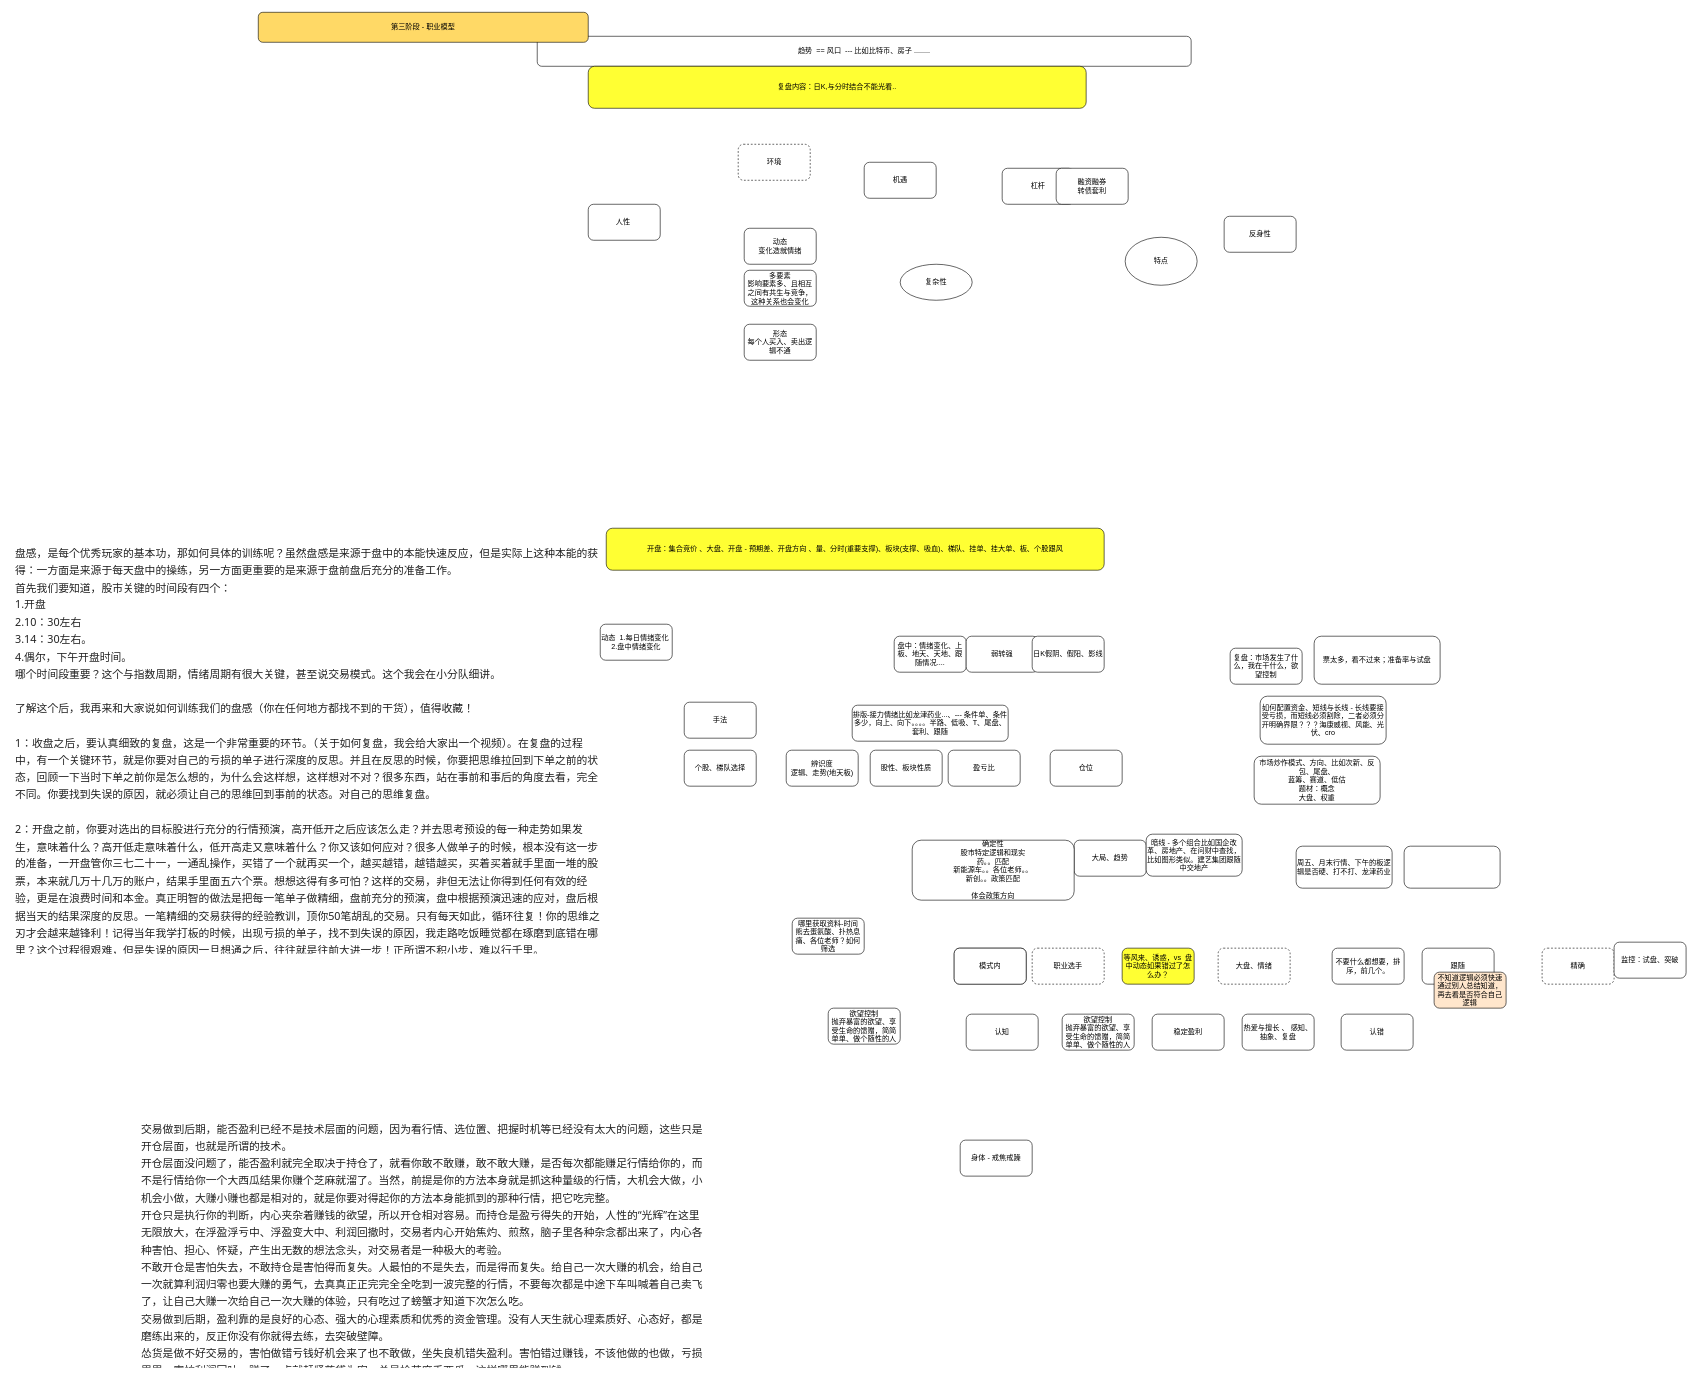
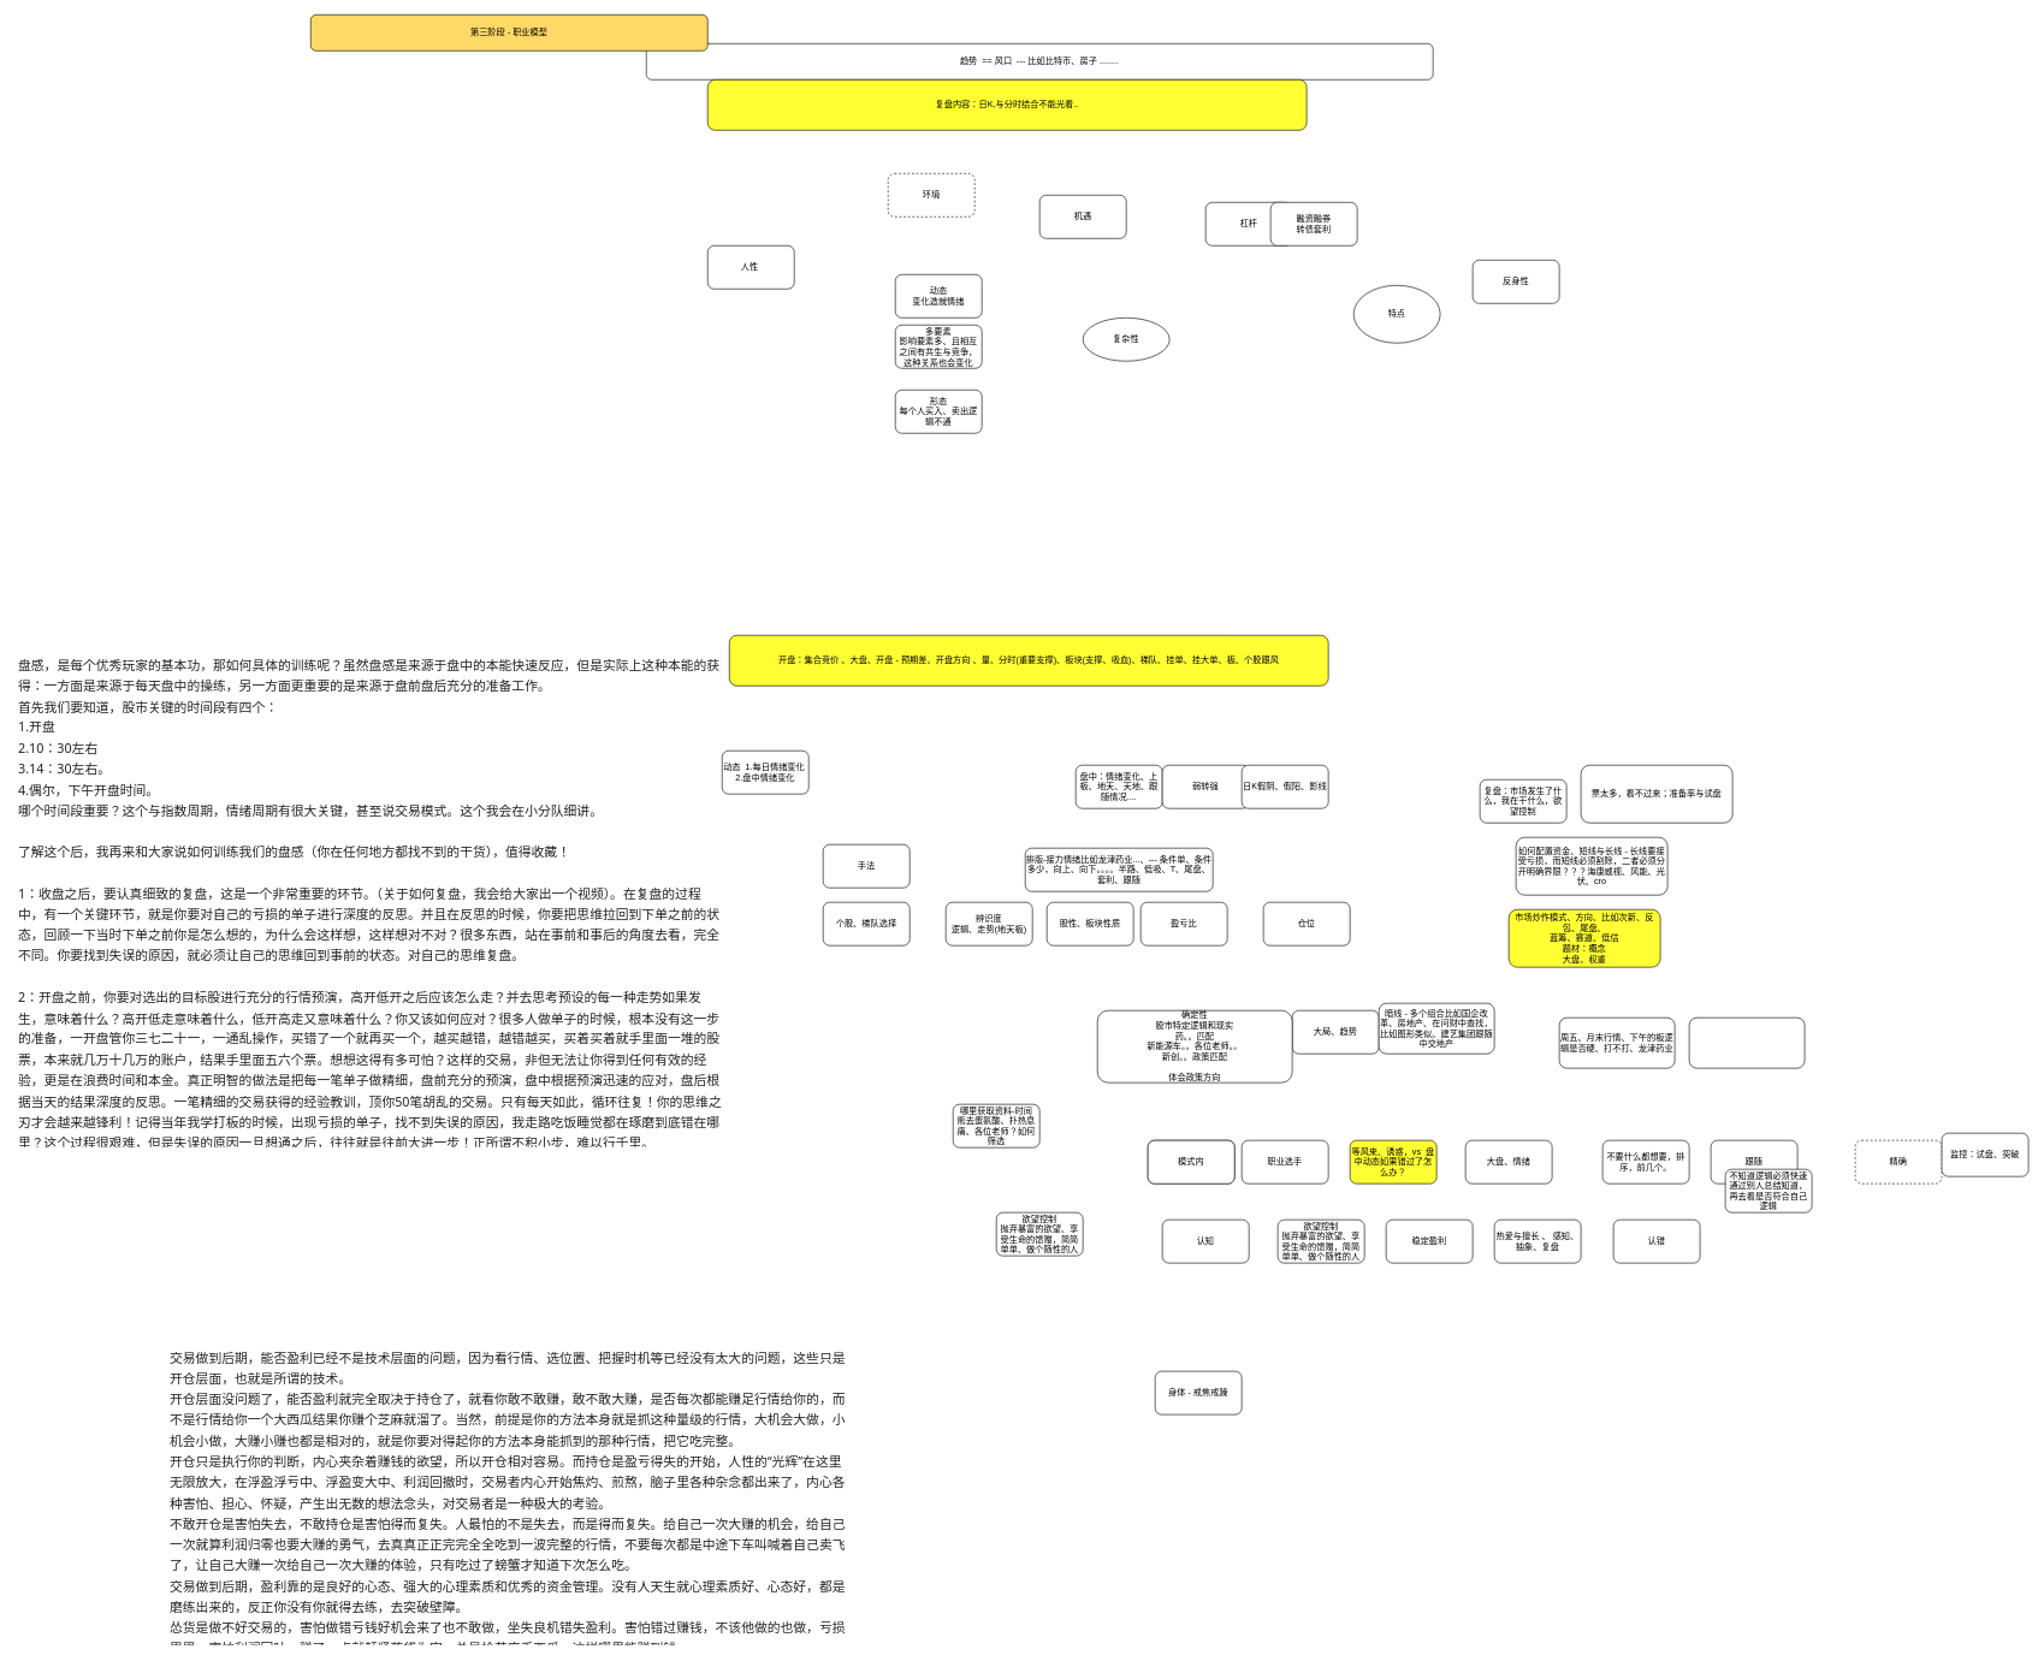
- <mxCell id="39" value="市场炒作模式、方向、比如次新、反包、尾盘、&lt;br&gt;蓝筹、赛道、低估&lt;br&gt;题材：概念&lt;br&gt;大盘、权重" style="rounded=1;whiteSpace=wrap;html=1;" vertex="1" parent="1"><mxGeometry x="2090" y="1260" width="210" height="80" as="geometry" /></mxCell>
+ <mxCell id="39" value="市场炒作模式、方向、比如次新、反包、尾盘、&lt;br&gt;蓝筹、赛道、低估&lt;br&gt;题材：概念&lt;br&gt;大盘、权重" style="rounded=1;whiteSpace=wrap;html=1;fillColor=#ffff33;" vertex="1" parent="1"><mxGeometry x="2090" y="1260" width="210" height="80" as="geometry" /></mxCell>
- <mxCell id="32" value="职业选手" style="rounded=1;whiteSpace=wrap;html=1;dashed=1;" vertex="1" parent="1"><mxGeometry x="1720" y="1580" width="120" height="60" as="geometry" /></mxCell>
+ <mxCell id="32" value="职业选手" style="rounded=1;whiteSpace=wrap;html=1;" vertex="1" parent="1"><mxGeometry x="1720" y="1580" width="120" height="60" as="geometry" /></mxCell>
- <mxCell id="38" value="大盘、情绪" style="rounded=1;whiteSpace=wrap;html=1;dashed=1;" vertex="1" parent="1"><mxGeometry x="2030" y="1580" width="120" height="60" as="geometry" /></mxCell>
+ <mxCell id="38" value="大盘、情绪" style="rounded=1;whiteSpace=wrap;html=1;" vertex="1" parent="1"><mxGeometry x="2030" y="1580" width="120" height="60" as="geometry" /></mxCell>
- <mxCell id="56" value="不知道逻辑必须快速通过别人总结知道，再去看是否符合自己逻辑" style="rounded=1;whiteSpace=wrap;html=1;fillColor=#ffe6cc;" vertex="1" parent="1"><mxGeometry x="2390" y="1620" width="120" height="60" as="geometry" /></mxCell>
+ <mxCell id="56" value="不知道逻辑必须快速通过别人总结知道，再去看是否符合自己逻辑" style="rounded=1;whiteSpace=wrap;html=1;" vertex="1" parent="1"><mxGeometry x="2390" y="1620" width="120" height="60" as="geometry" /></mxCell>
